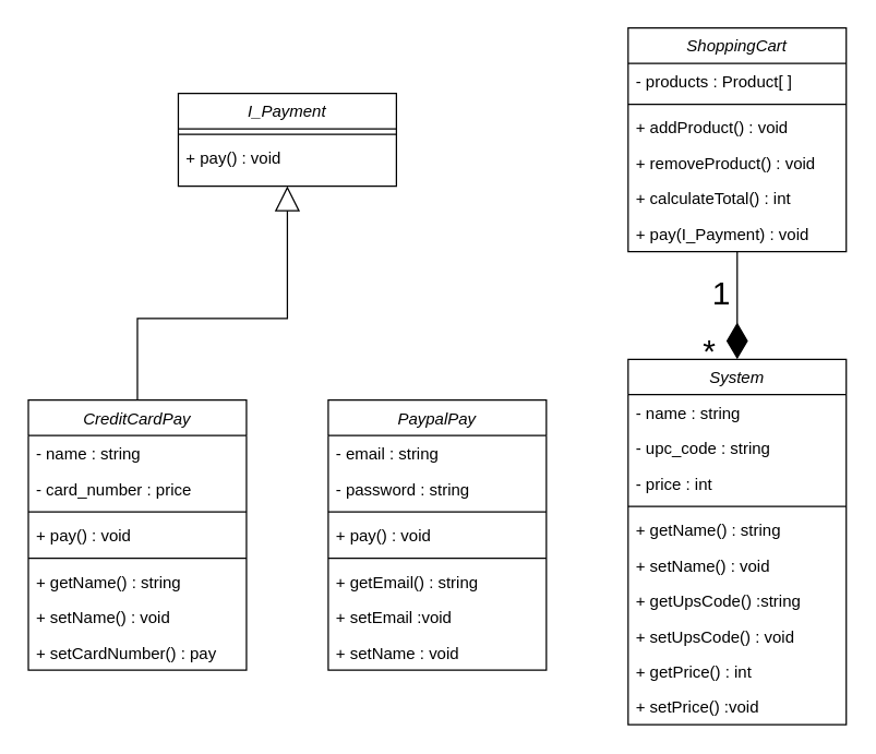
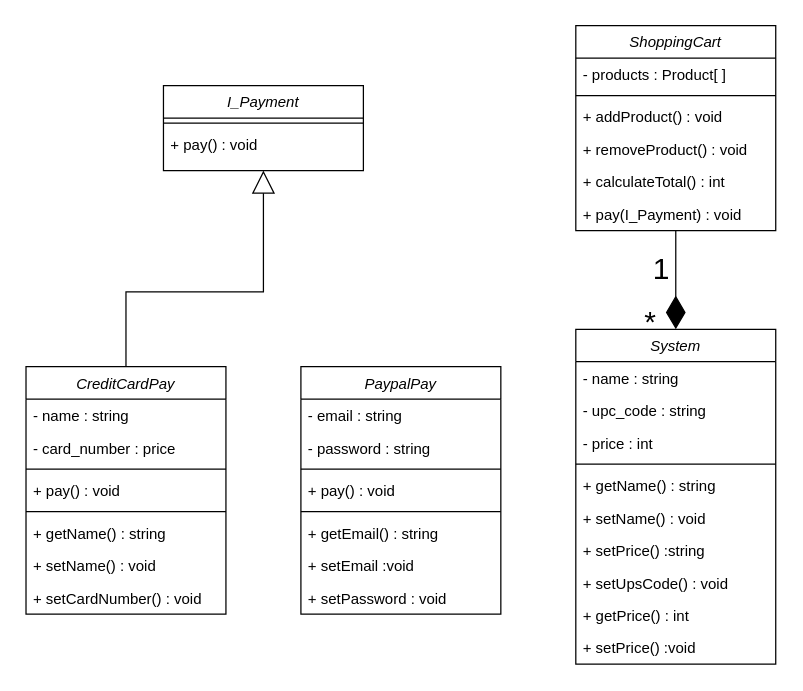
- <mxCell id="16" value="+ getUpsCode() :string" style="text;align=left;verticalAlign=top;spacingLeft=4;spacingRight=4;overflow=hidden;rotatable=0;points=[[0,0.5],[1,0.5]];portConstraint=eastwest;" vertex="1" parent="9"><mxGeometry y="164" width="160" height="26" as="geometry" /></mxCell>
+ <mxCell id="16" value="+ setPrice() :string" style="text;align=left;verticalAlign=top;spacingLeft=4;spacingRight=4;overflow=hidden;rotatable=0;points=[[0,0.5],[1,0.5]];portConstraint=eastwest;" vertex="1" parent="9"><mxGeometry y="164" width="160" height="26" as="geometry" /></mxCell>
- <mxCell id="31" value="+ setCardNumber() : pay" style="text;align=left;verticalAlign=top;spacingLeft=4;spacingRight=4;overflow=hidden;rotatable=0;points=[[0,0.5],[1,0.5]];portConstraint=eastwest;" vertex="1" parent="23"><mxGeometry y="172" width="160" height="26" as="geometry" /></mxCell>
+ <mxCell id="31" value="+ setCardNumber() : void" style="text;align=left;verticalAlign=top;spacingLeft=4;spacingRight=4;overflow=hidden;rotatable=0;points=[[0,0.5],[1,0.5]];portConstraint=eastwest;" vertex="1" parent="23"><mxGeometry y="172" width="160" height="26" as="geometry" /></mxCell>
- <mxCell id="40" value="+ setName : void" style="text;align=left;verticalAlign=top;spacingLeft=4;spacingRight=4;overflow=hidden;rotatable=0;points=[[0,0.5],[1,0.5]];portConstraint=eastwest;" vertex="1" parent="32"><mxGeometry y="172" width="160" height="26" as="geometry" /></mxCell>
+ <mxCell id="40" value="+ setPassword : void" style="text;align=left;verticalAlign=top;spacingLeft=4;spacingRight=4;overflow=hidden;rotatable=0;points=[[0,0.5],[1,0.5]];portConstraint=eastwest;" vertex="1" parent="32"><mxGeometry y="172" width="160" height="26" as="geometry" /></mxCell>
